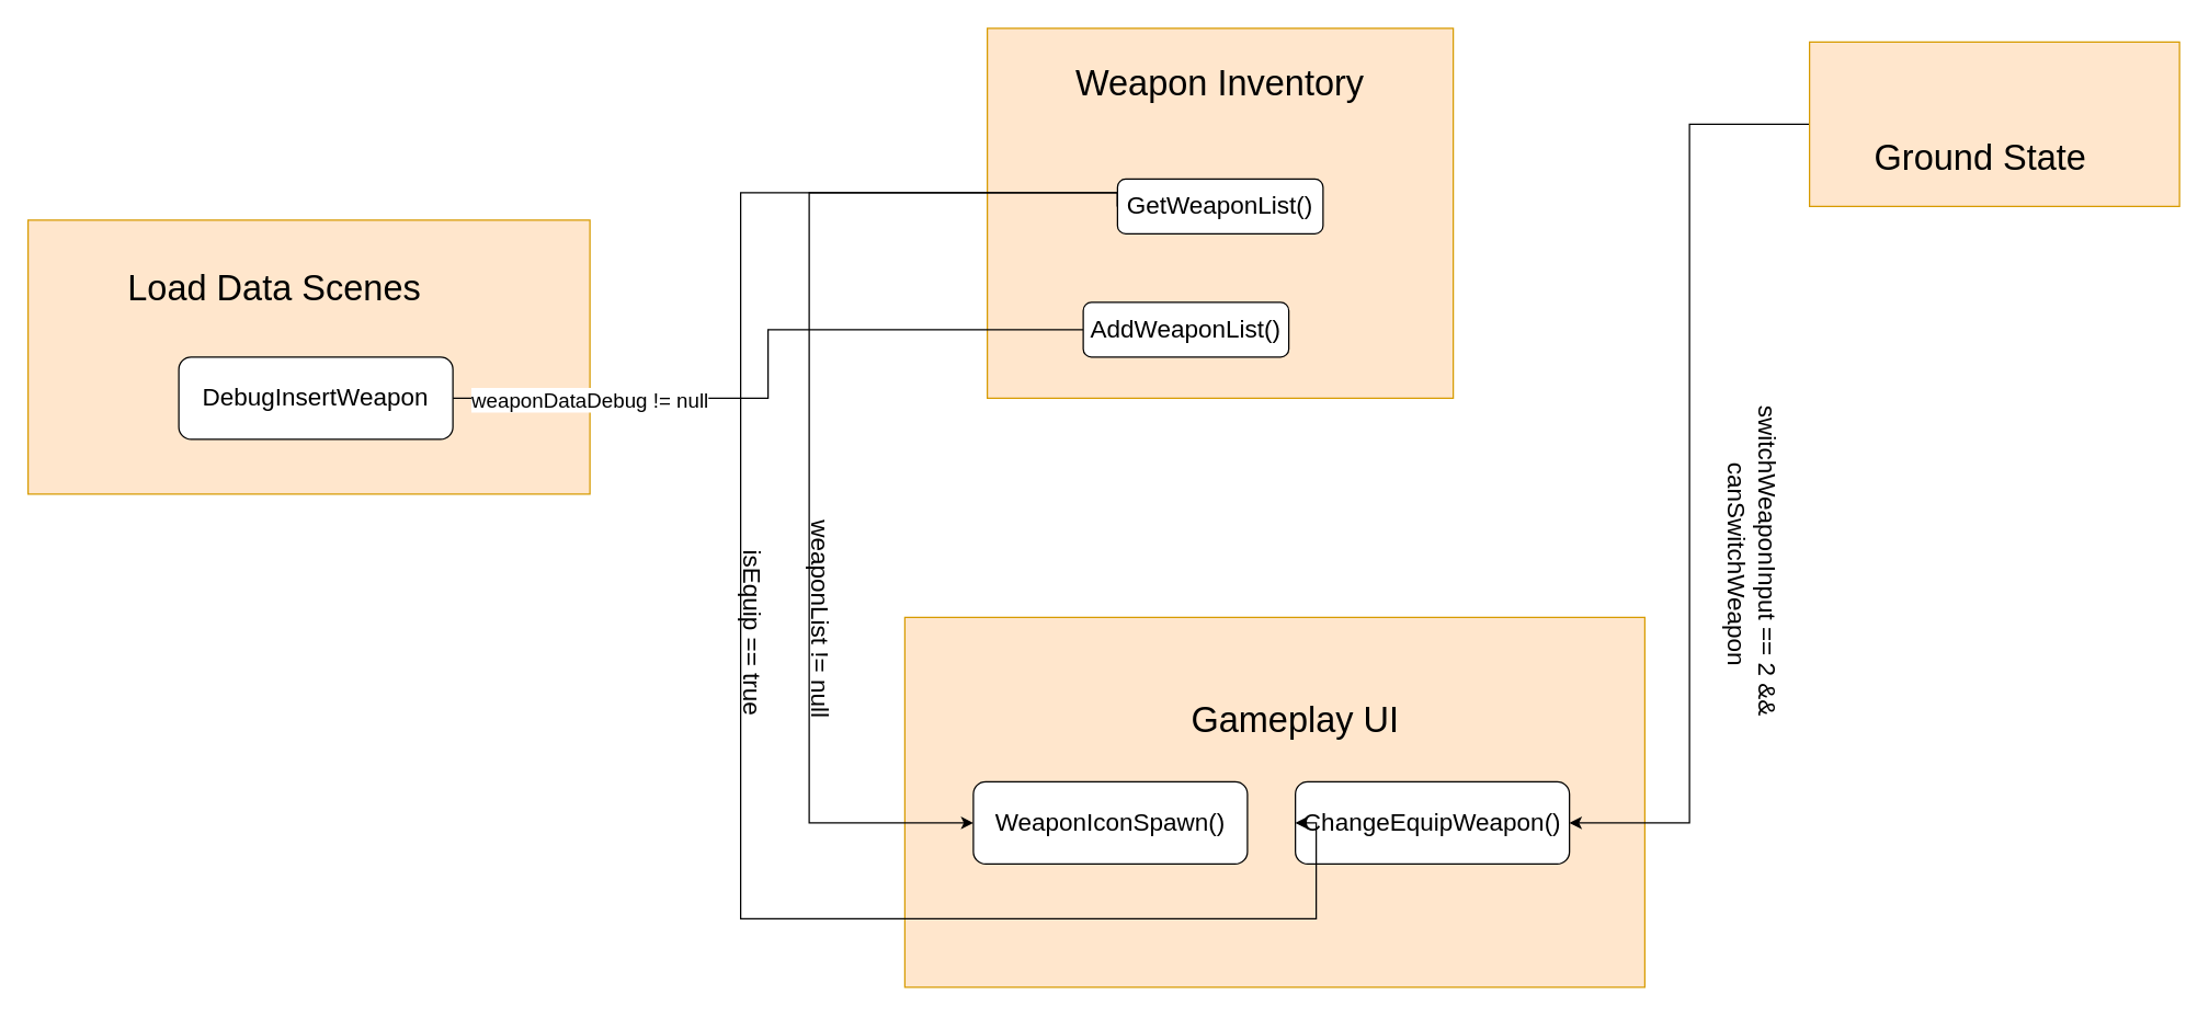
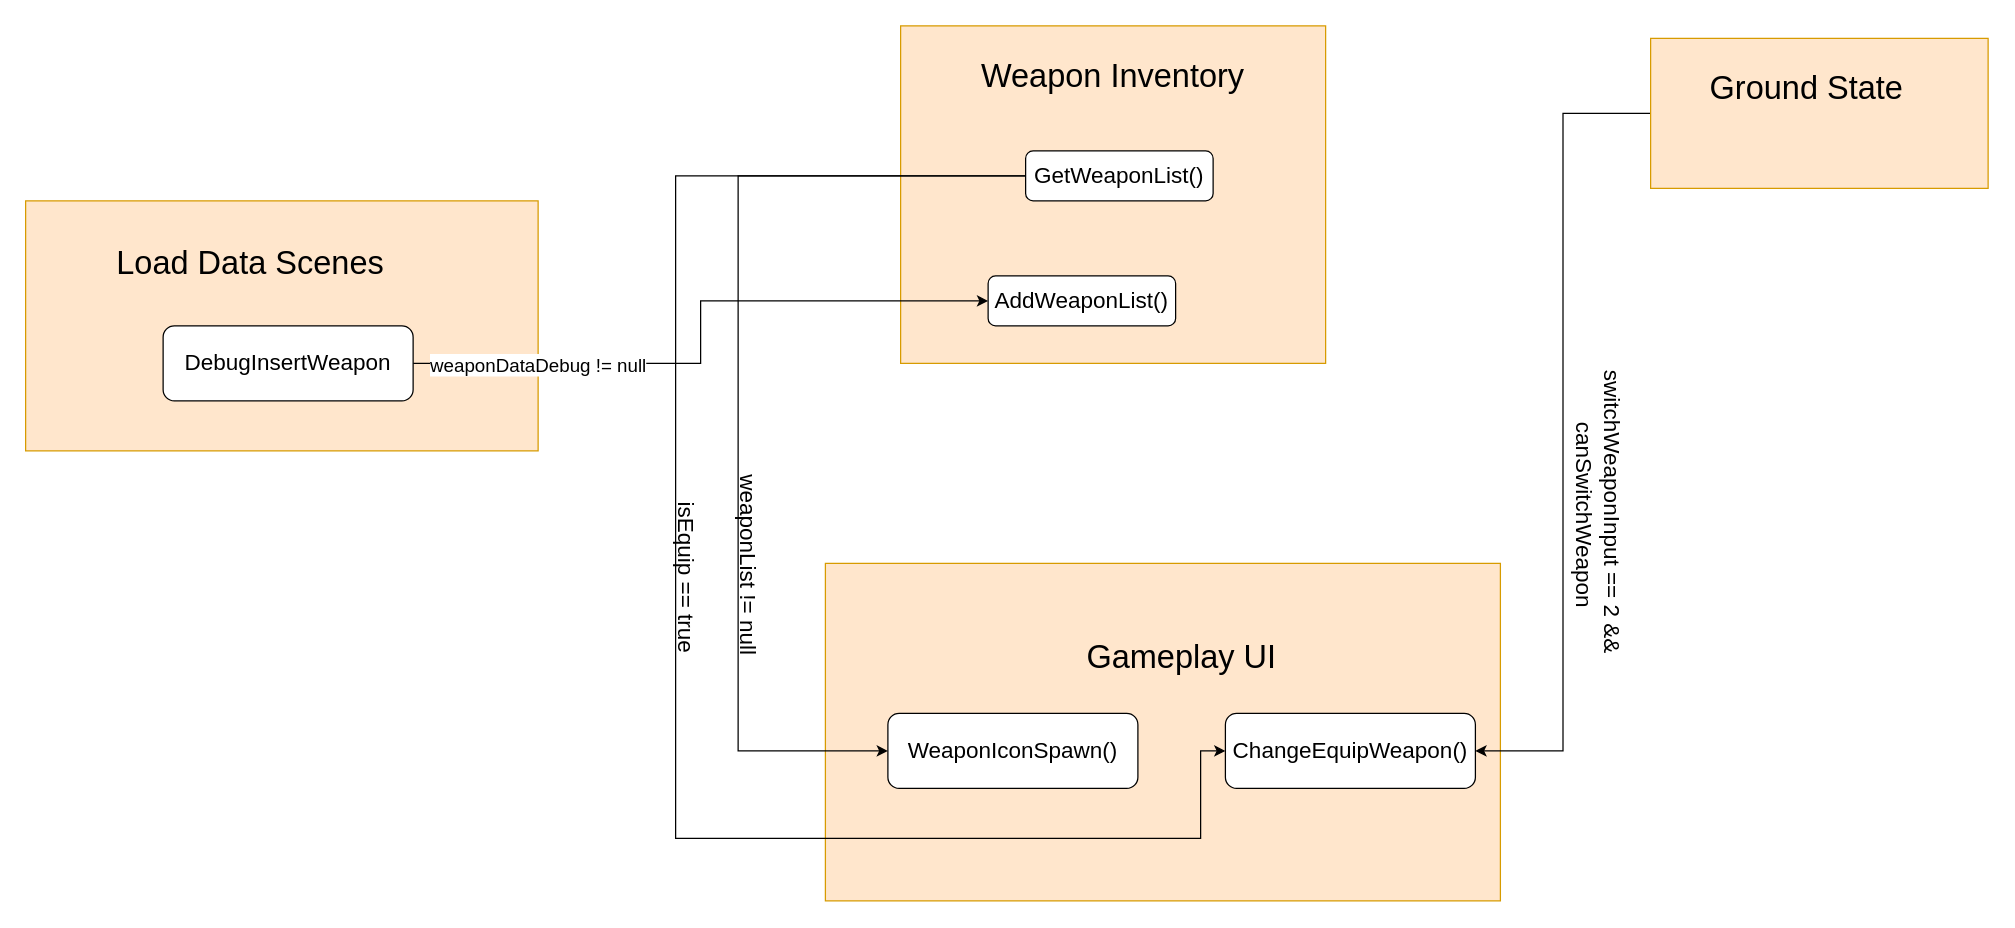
- <mxCell id="19" value="Ground State" style="text;html=1;strokeColor=none;fillColor=none;align=center;verticalAlign=middle;whiteSpace=wrap;rounded=0;fontSize=26;" vertex="1" parent="1"><mxGeometry x="1330" y="85" width="230" height="60" as="geometry" /></mxCell>
+ <mxCell id="19" value="Ground State" style="text;html=1;strokeColor=none;fillColor=none;align=center;verticalAlign=middle;whiteSpace=wrap;rounded=0;fontSize=26;" vertex="1" parent="1"><mxGeometry x="1330" y="40" width="230" height="60" as="geometry" /></mxCell>
- <mxCell id="4" value="GetWeaponList()" style="rounded=1;whiteSpace=wrap;html=1;fontSize=18;" vertex="1" parent="1"><mxGeometry x="815" y="130" width="150" height="40" as="geometry" /></mxCell>
+ <mxCell id="4" value="GetWeaponList()" style="rounded=1;whiteSpace=wrap;html=1;fontSize=18;" vertex="1" parent="1"><mxGeometry x="820" y="120" width="150" height="40" as="geometry" /></mxCell>
- <mxCell id="9" style="edgeStyle=orthogonalEdgeStyle;rounded=0;orthogonalLoop=1;jettySize=auto;html=1;exitX=1;exitY=0.5;exitDx=0;exitDy=0;entryX=0;entryY=0.5;entryDx=0;entryDy=0;fontSize=18;endArrow=none;" edge="1" parent="1" source="14" target="15"><mxGeometry relative="1" as="geometry" /></mxCell>
+ <mxCell id="9" style="edgeStyle=orthogonalEdgeStyle;rounded=0;orthogonalLoop=1;jettySize=auto;html=1;exitX=1;exitY=0.5;exitDx=0;exitDy=0;entryX=0;entryY=0.5;entryDx=0;entryDy=0;fontSize=18;" edge="1" parent="1" source="14" target="15"><mxGeometry relative="1" as="geometry" /></mxCell>
- <mxCell id="16" value="ChangeEquipWeapon()" style="rounded=1;whiteSpace=wrap;html=1;fontSize=18;" vertex="1" parent="1"><mxGeometry x="944.82" y="570" width="200" height="60" as="geometry" /></mxCell>
+ <mxCell id="16" value="ChangeEquipWeapon()" style="rounded=1;whiteSpace=wrap;html=1;fontSize=18;" vertex="1" parent="1"><mxGeometry x="979.82" y="570" width="200" height="60" as="geometry" /></mxCell>
